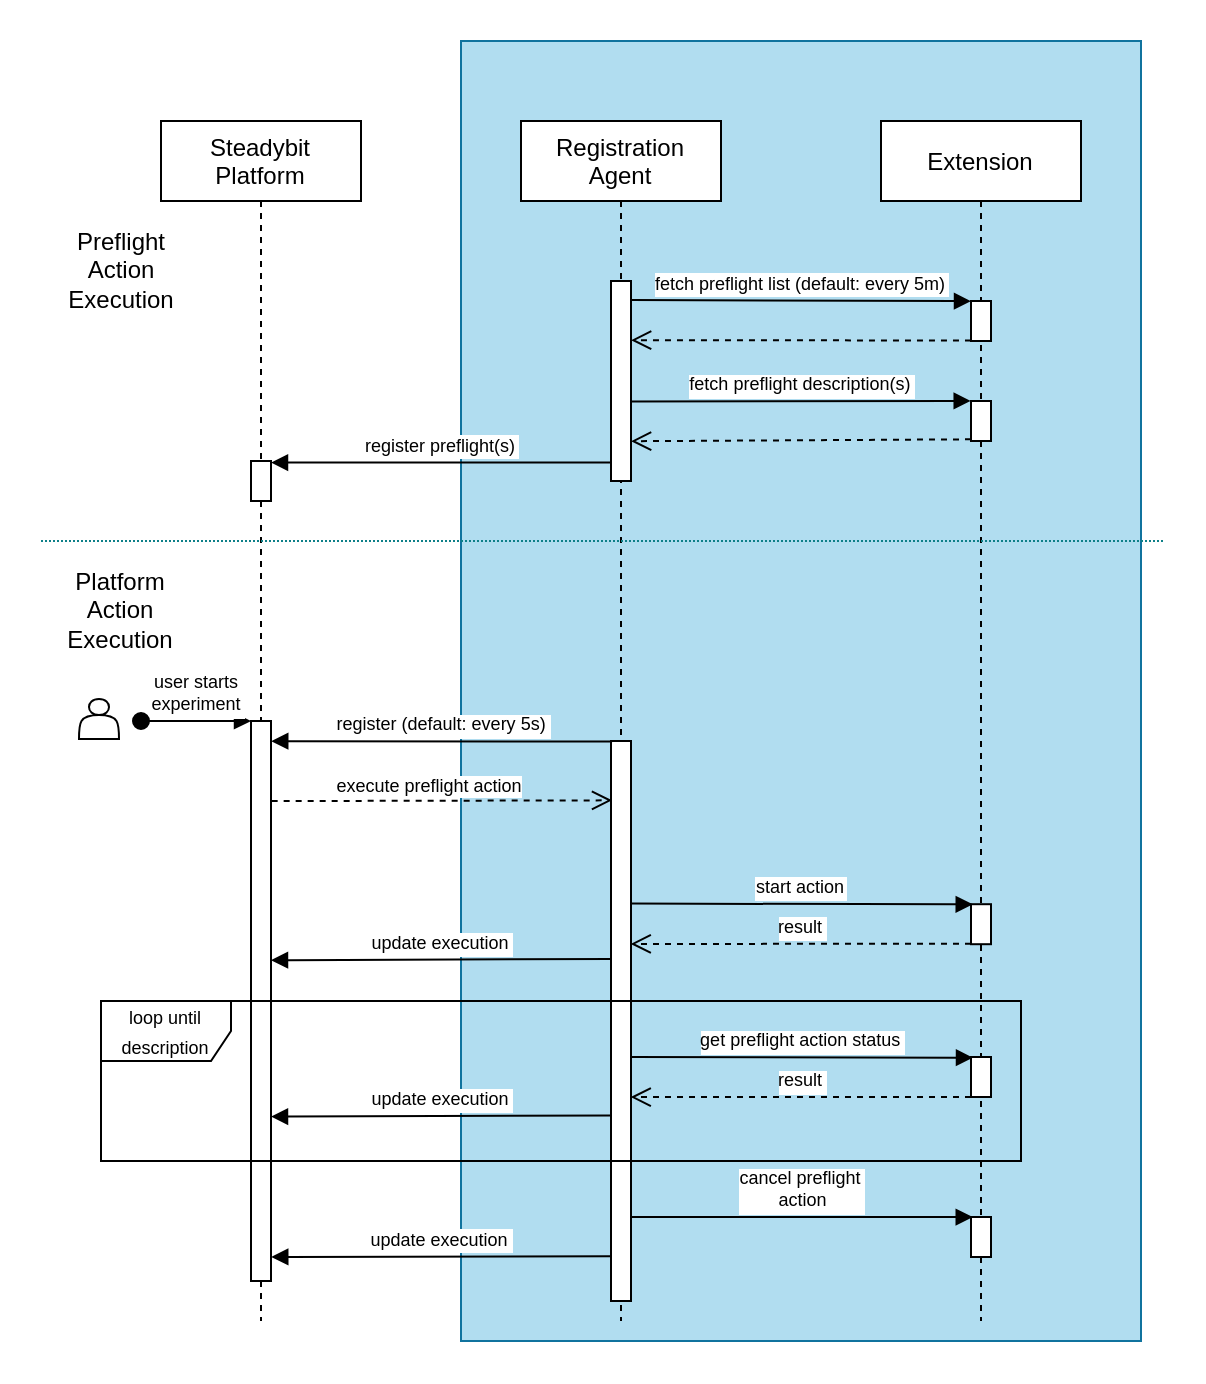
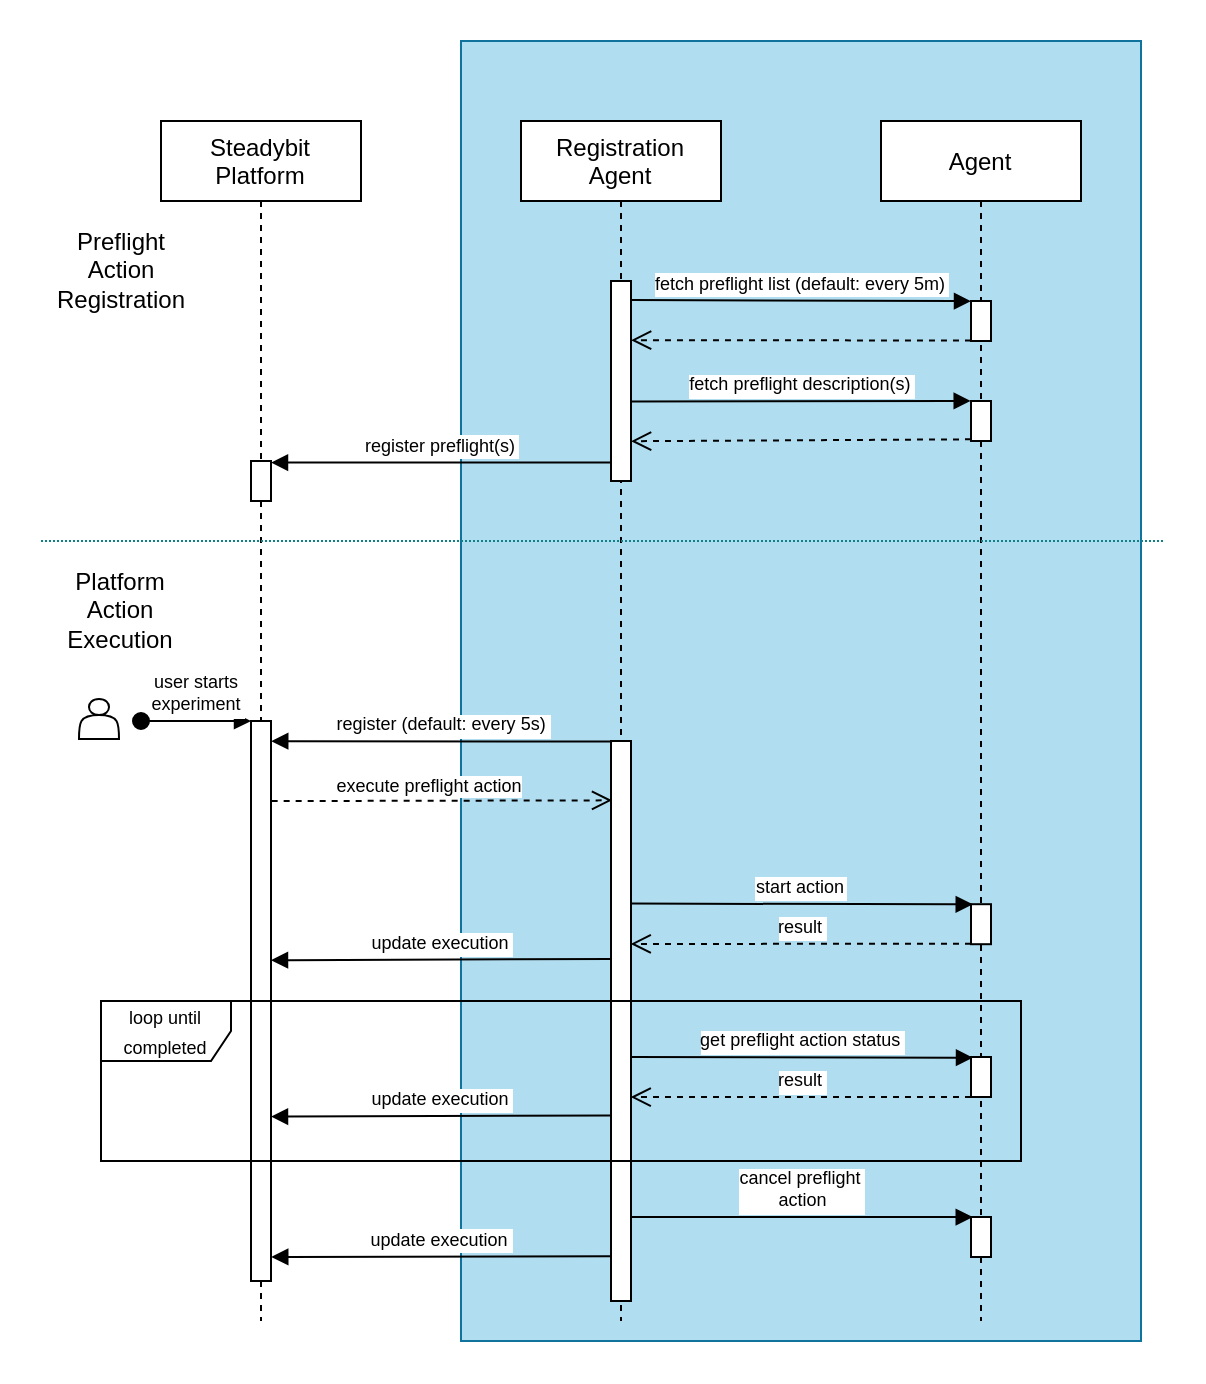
- <mxCell id="11" value="Extension" style="shape=umlLifeline;perimeter=lifelinePerimeter;container=1;collapsible=0;recursiveResize=0;rounded=0;shadow=0;strokeWidth=1;" parent="1" vertex="1"><mxGeometry x="440" y="60" width="100" height="600" as="geometry" /></mxCell>
+ <mxCell id="11" value="Agent" style="shape=umlLifeline;perimeter=lifelinePerimeter;container=1;collapsible=0;recursiveResize=0;rounded=0;shadow=0;strokeWidth=1;" parent="1" vertex="1"><mxGeometry x="440" y="60" width="100" height="600" as="geometry" /></mxCell>
- <mxCell id="22" value="&lt;font style=&quot;font-size: 12px;&quot;&gt;Preflight Action Execution&lt;/font&gt;" style="text;html=1;strokeColor=none;fillColor=none;align=center;verticalAlign=middle;whiteSpace=wrap;rounded=0;fontSize=10;" parent="1" vertex="1"><mxGeometry x="21" y="120" width="79" height="30" as="geometry" /></mxCell>
+ <mxCell id="22" value="&lt;font style=&quot;font-size: 12px;&quot;&gt;Preflight Action Registration&lt;/font&gt;" style="text;html=1;strokeColor=none;fillColor=none;align=center;verticalAlign=middle;whiteSpace=wrap;rounded=0;fontSize=10;" parent="1" vertex="1"><mxGeometry x="21" y="120" width="79" height="30" as="geometry" /></mxCell>
- <mxCell id="32" value="&lt;font style=&quot;font-size: 9px;&quot;&gt;loop until description&lt;/font&gt;" style="shape=umlFrame;whiteSpace=wrap;html=1;width=65;height=30;" parent="1" vertex="1"><mxGeometry x="50" y="500" width="460" height="80" as="geometry" /></mxCell>
+ <mxCell id="32" value="&lt;font style=&quot;font-size: 9px;&quot;&gt;loop until completed&lt;/font&gt;" style="shape=umlFrame;whiteSpace=wrap;html=1;width=65;height=30;" parent="1" vertex="1"><mxGeometry x="50" y="500" width="460" height="80" as="geometry" /></mxCell>
